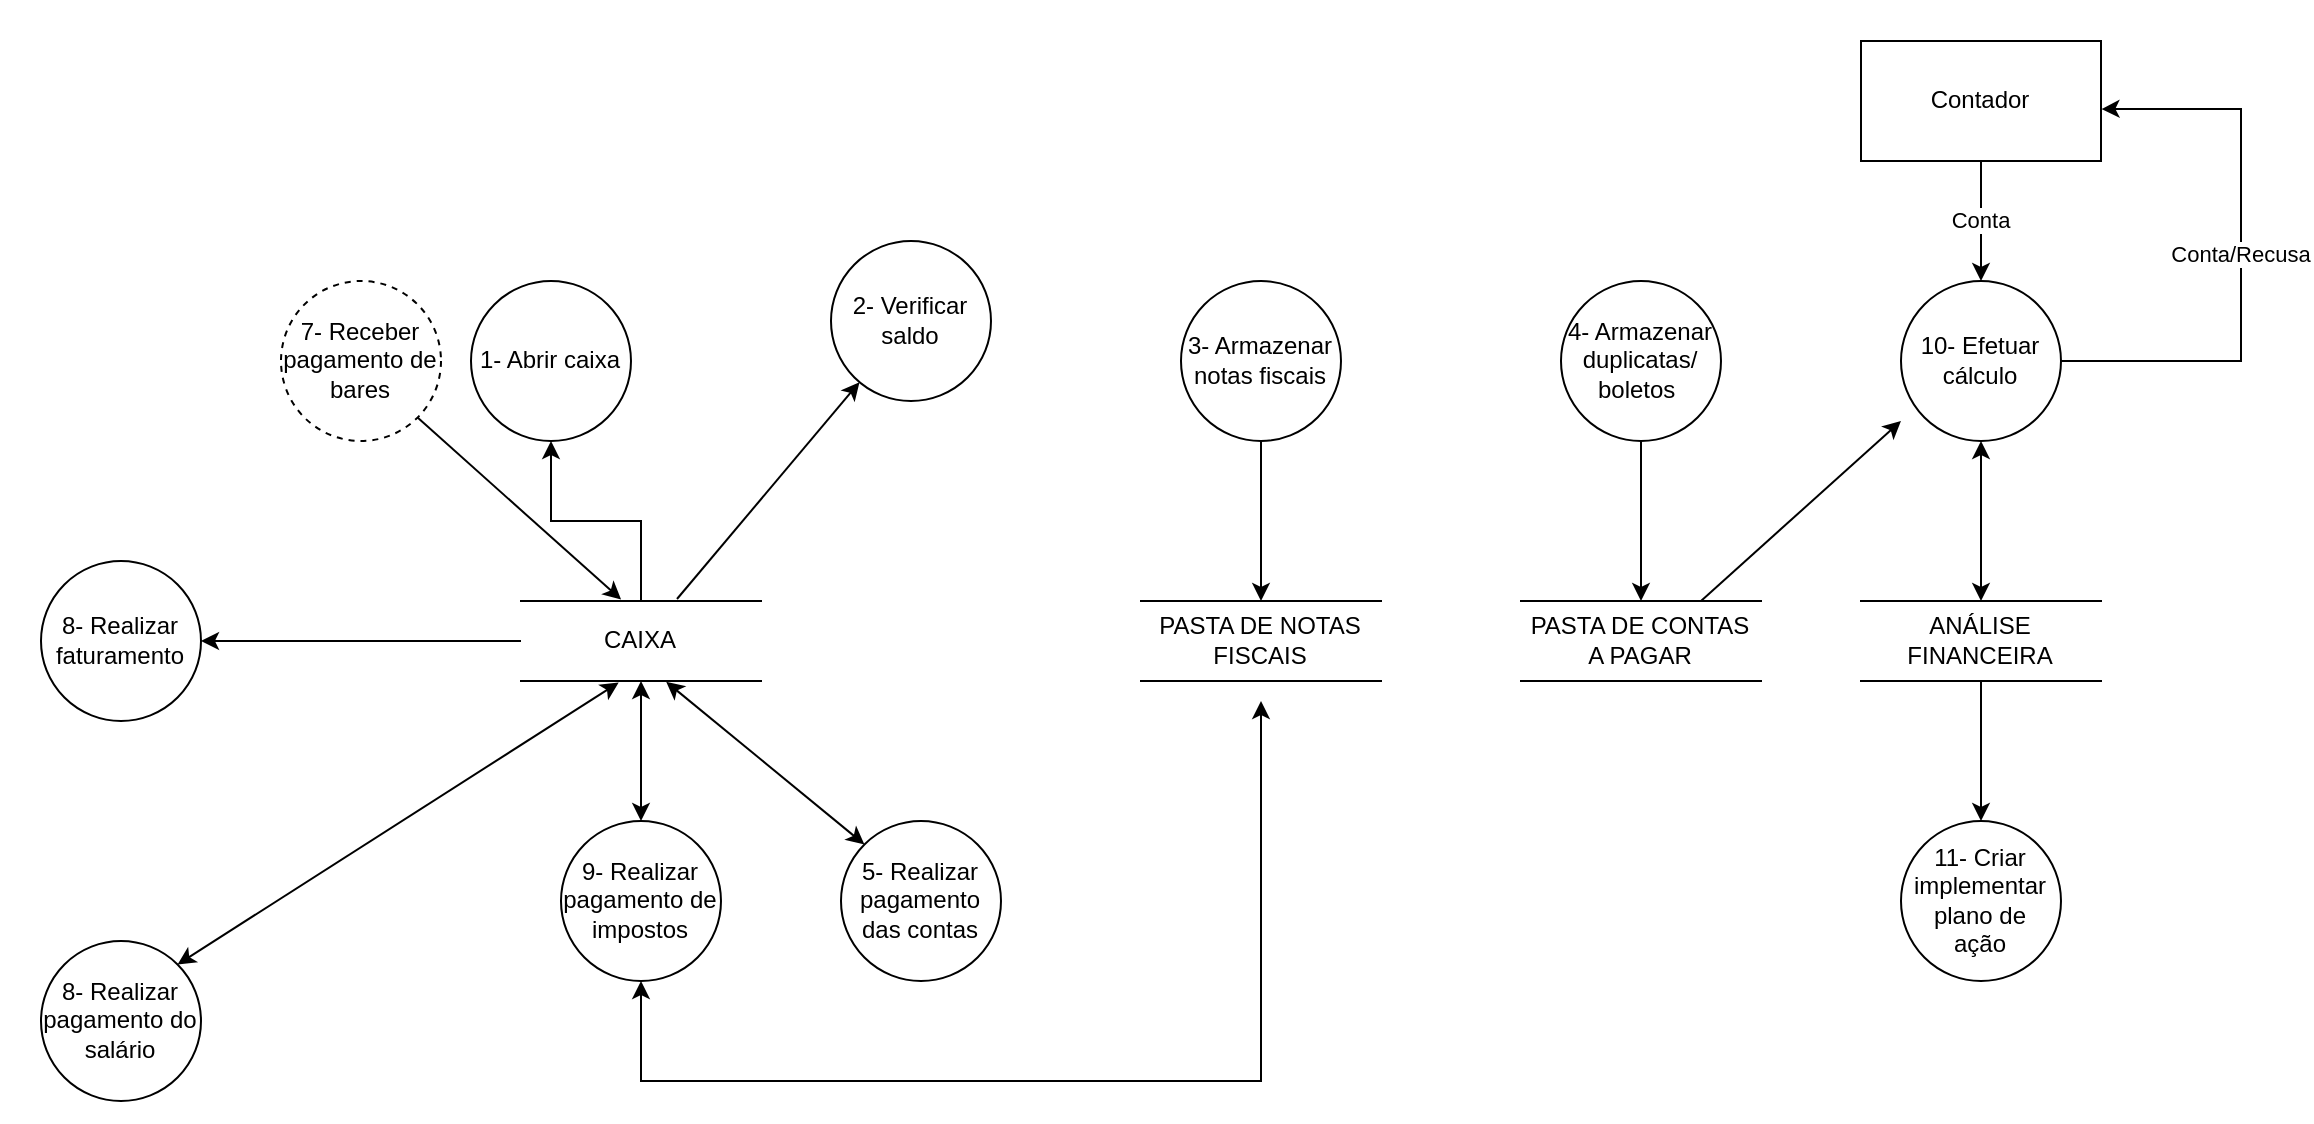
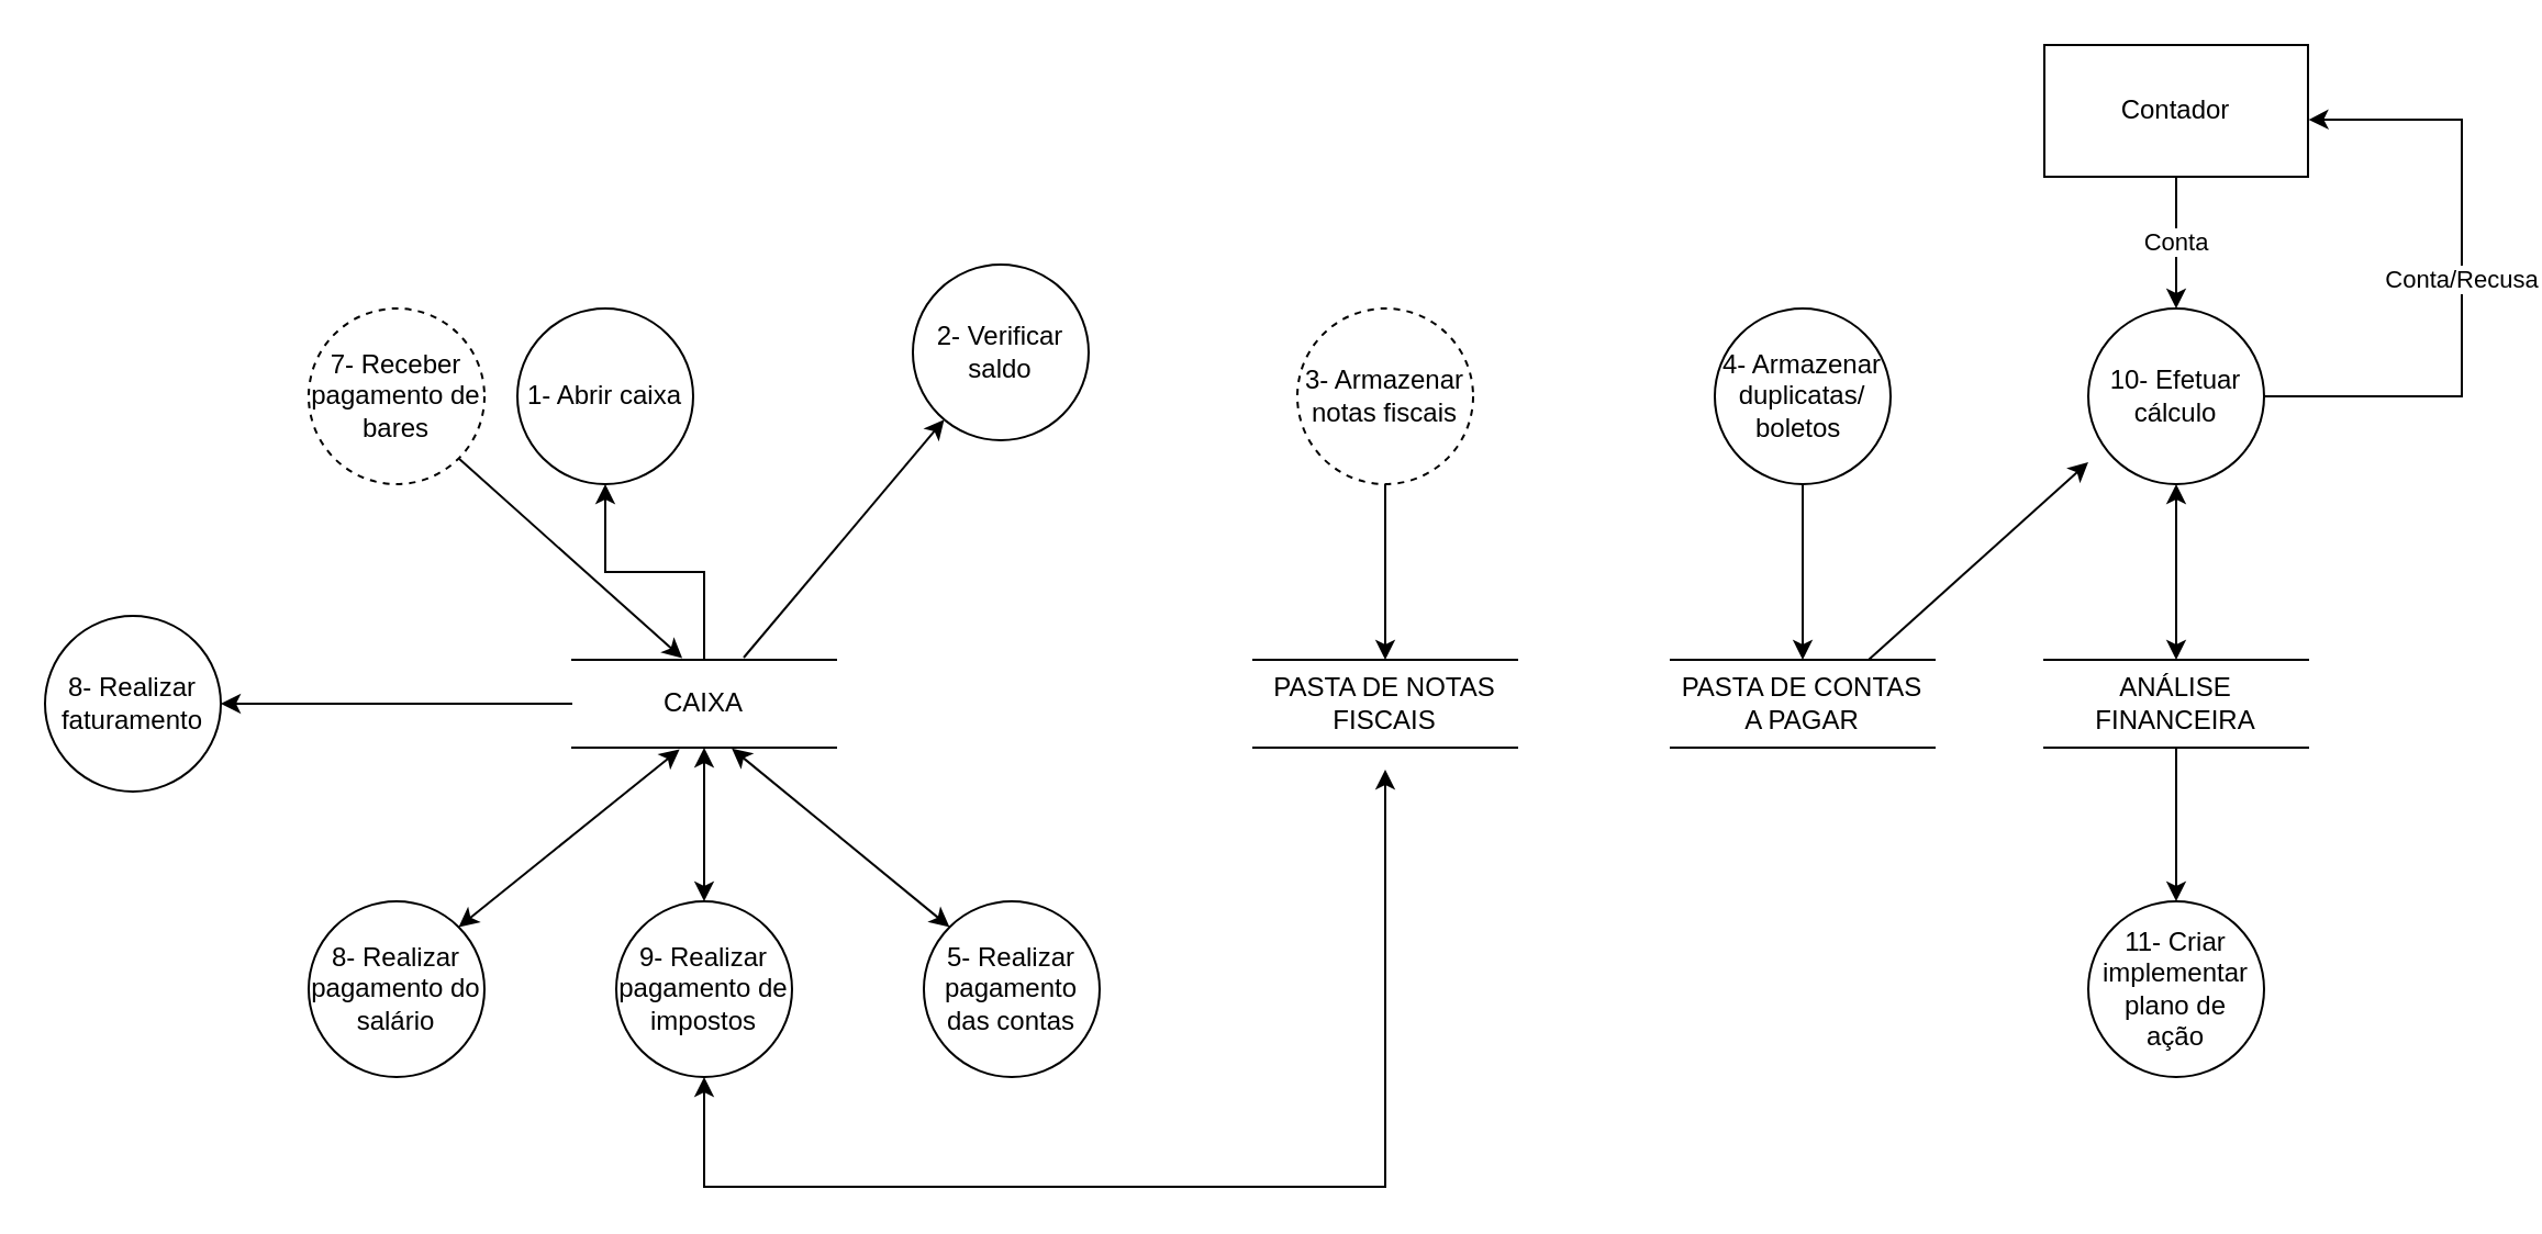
- <mxCell id="8" value="3- Armazenar notas fiscais" style="ellipse;whiteSpace=wrap;html=1;aspect=fixed;" parent="1" vertex="1"><mxGeometry x="590" y="140" width="80" height="80" as="geometry" /></mxCell>
+ <mxCell id="8" value="3- Armazenar notas fiscais" style="ellipse;whiteSpace=wrap;html=1;aspect=fixed;dashed=1;" parent="1" vertex="1"><mxGeometry x="590" y="140" width="80" height="80" as="geometry" /></mxCell>
- <mxCell id="18" value="8- Realizar pagamento do salário" style="ellipse;whiteSpace=wrap;html=1;aspect=fixed;" parent="1" vertex="1"><mxGeometry x="20" y="470" width="80" height="80" as="geometry" /></mxCell>
+ <mxCell id="18" value="8- Realizar pagamento do salário" style="ellipse;whiteSpace=wrap;html=1;aspect=fixed;" parent="1" vertex="1"><mxGeometry x="140" y="410" width="80" height="80" as="geometry" /></mxCell>
